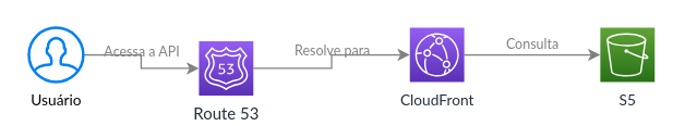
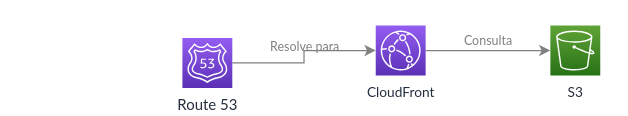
- <mxCell id="5" value="Usuário" style="html=1;verticalLabelPosition=bottom;align=center;labelBackgroundColor=#ffffff;verticalAlign=top;strokeWidth=2;strokeColor=#0080F0;shadow=0;dashed=0;shape=mxgraph.ios7.icons.user;fontFamily=Lato;fontSource=https%3A%2F%2Ffonts.googleapis.com%2Fcss%3Ffamily%3DLato;fontSize=11;" vertex="1" parent="1"><mxGeometry x="20" y="20" width="40" height="40" as="geometry" /></mxCell>
- <mxCell id="4" value="Acessa a API" style="edgeStyle=orthogonalEdgeStyle;rounded=0;orthogonalLoop=1;jettySize=auto;html=1;fontSize=10;fontFamily=Lato;fontSource=https%3A%2F%2Ffonts.googleapis.com%2Fcss%3Ffamily%3DLato;labelPosition=center;verticalLabelPosition=top;align=center;verticalAlign=bottom;fontColor=#808080;strokeColor=#808080;labelBackgroundColor=none;entryX=0;entryY=0.5;entryDx=0;entryDy=0;entryPerimeter=0;" edge="1" parent="1" source="5" target="6"><mxGeometry relative="1" as="geometry"><mxPoint x="120" y="40" as="targetPoint" /></mxGeometry></mxCell>
- <mxCell id="2" value="S5" style="sketch=0;points=[[0,0,0],[0.25,0,0],[0.5,0,0],[0.75,0,0],[1,0,0],[0,1,0],[0.25,1,0],[0.5,1,0],[0.75,1,0],[1,1,0],[0,0.25,0],[0,0.5,0],[0,0.75,0],[1,0.25,0],[1,0.5,0],[1,0.75,0]];outlineConnect=0;fontColor=#232F3E;gradientColor=#60A337;gradientDirection=north;fillColor=#277116;strokeColor=#ffffff;dashed=0;verticalLabelPosition=bottom;verticalAlign=top;align=center;html=1;fontSize=11;fontStyle=0;shape=mxgraph.aws4.resourceIcon;resIcon=mxgraph.aws4.s3;fontFamily=Lato;fontSource=https%3A%2F%2Ffonts.googleapis.com%2Fcss%3Ffamily%3DLato;aspect=fixed;" vertex="1" parent="1"><mxGeometry x="440" y="20" width="40" height="40" as="geometry" /></mxCell>
+ <mxCell id="2" value="S3" style="sketch=0;points=[[0,0,0],[0.25,0,0],[0.5,0,0],[0.75,0,0],[1,0,0],[0,1,0],[0.25,1,0],[0.5,1,0],[0.75,1,0],[1,1,0],[0,0.25,0],[0,0.5,0],[0,0.75,0],[1,0.25,0],[1,0.5,0],[1,0.75,0]];outlineConnect=0;fontColor=#232F3E;gradientColor=#60A337;gradientDirection=north;fillColor=#277116;strokeColor=#ffffff;dashed=0;verticalLabelPosition=bottom;verticalAlign=top;align=center;html=1;fontSize=11;fontStyle=0;shape=mxgraph.aws4.resourceIcon;resIcon=mxgraph.aws4.s3;fontFamily=Lato;fontSource=https%3A%2F%2Ffonts.googleapis.com%2Fcss%3Ffamily%3DLato;aspect=fixed;" vertex="1" parent="1"><mxGeometry x="440" y="20" width="40" height="40" as="geometry" /></mxCell>
